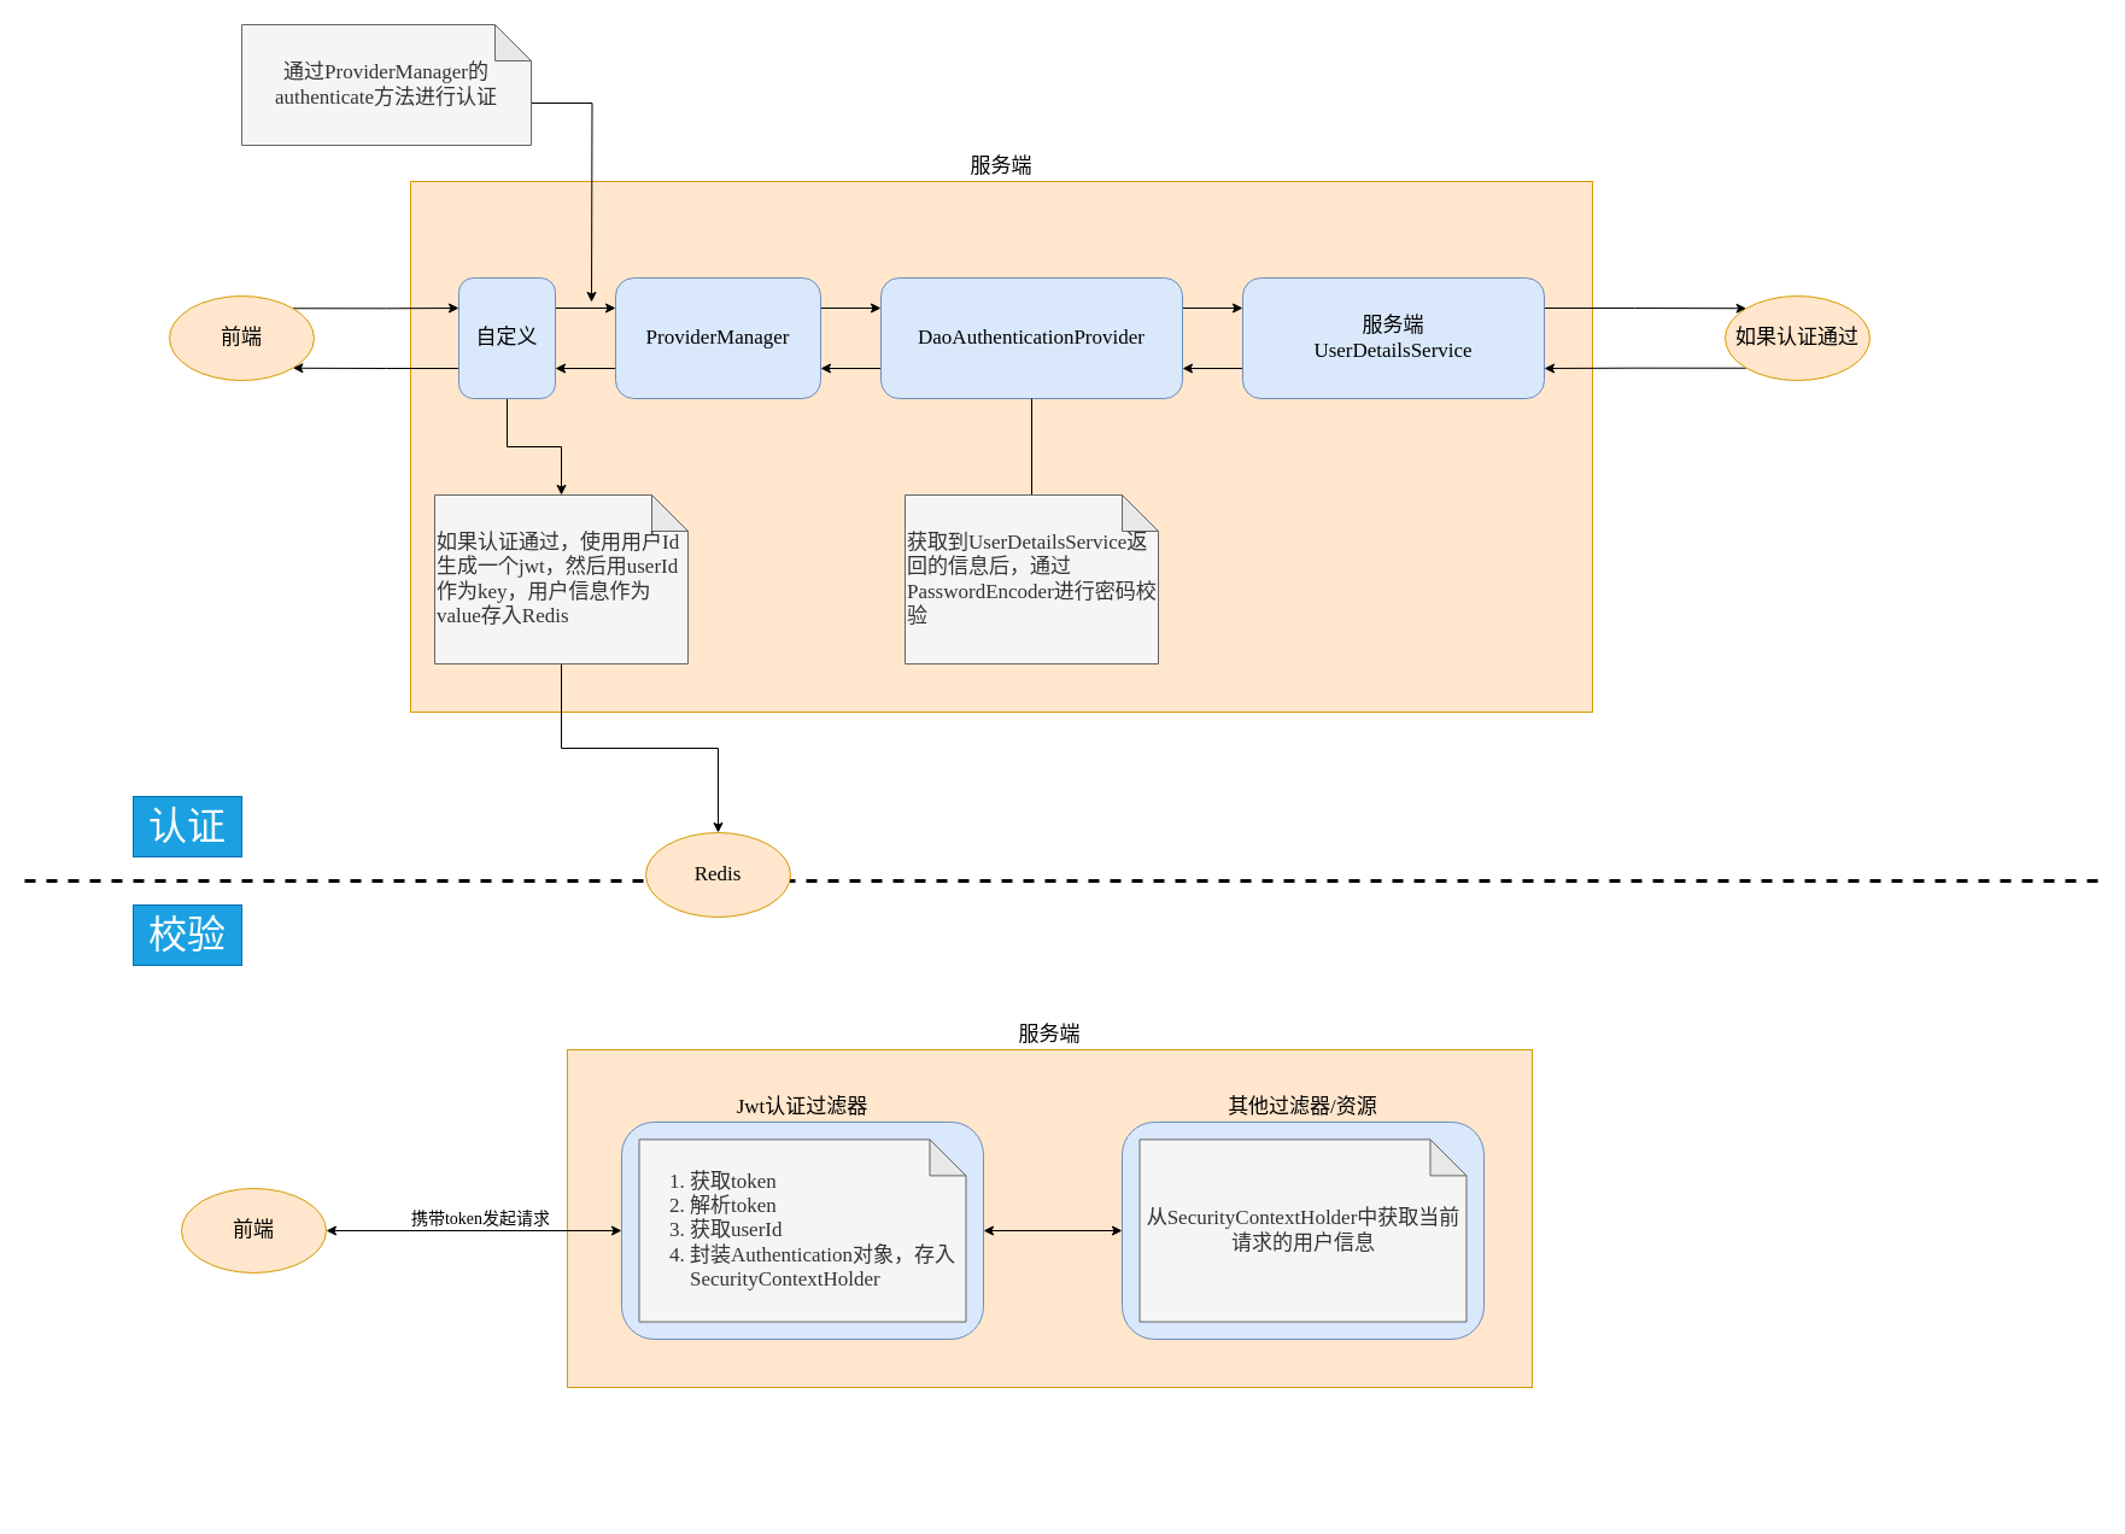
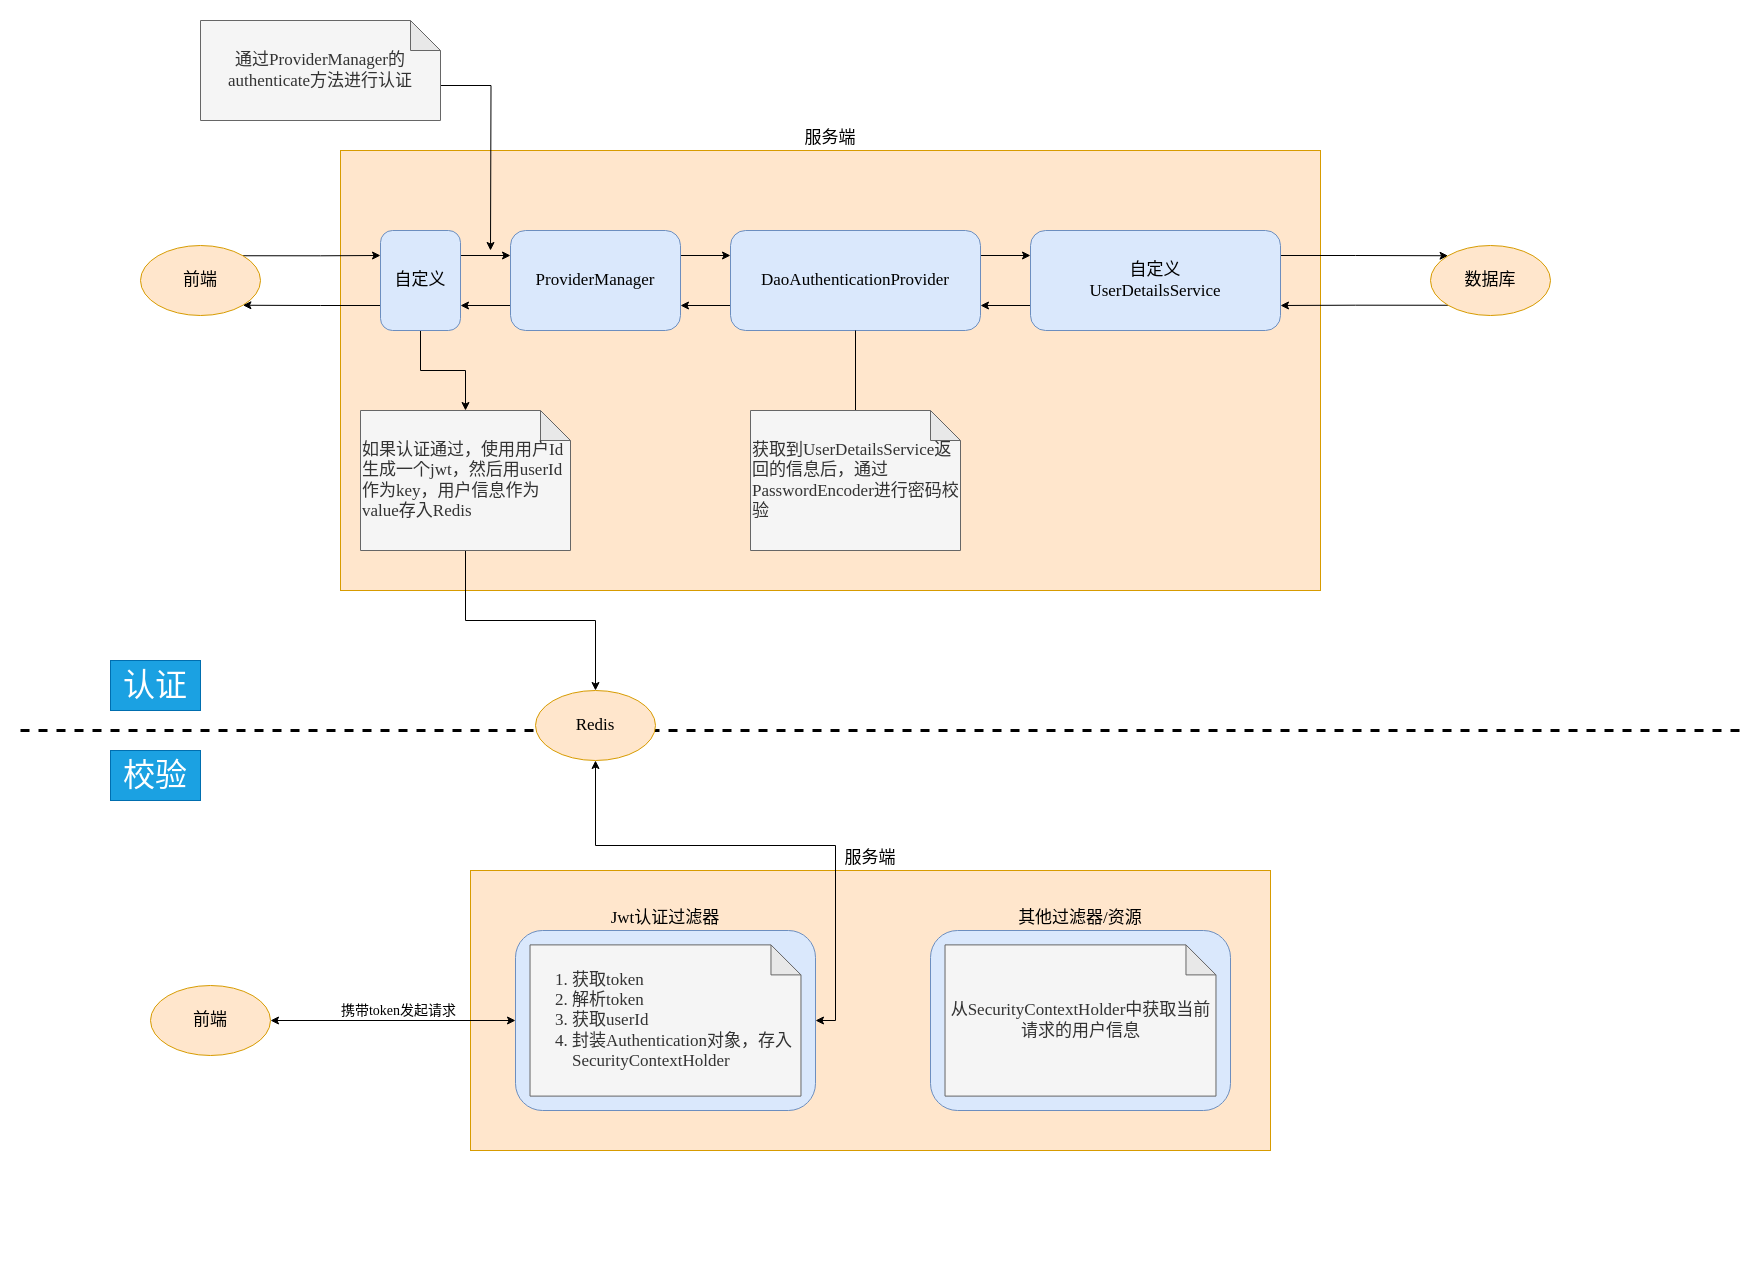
- <mxCell id="19" value="服务端&lt;br&gt;UserDetailsService" style="rounded=1;whiteSpace=wrap;html=1;fontFamily=Noto Serif SC;fontSource=https%3A%2F%2Ffonts.googleapis.com%2Fcss%3Ffamily%3DNoto%2BSerif%2BSC;fontSize=17;fillColor=#dae8fc;strokeColor=#6c8ebf;" vertex="1" parent="1"><mxGeometry x="1030" y="230" width="250" height="100" as="geometry" /></mxCell>
+ <mxCell id="19" value="自定义&lt;br&gt;UserDetailsService" style="rounded=1;whiteSpace=wrap;html=1;fontFamily=Noto Serif SC;fontSource=https%3A%2F%2Ffonts.googleapis.com%2Fcss%3Ffamily%3DNoto%2BSerif%2BSC;fontSize=17;fillColor=#dae8fc;strokeColor=#6c8ebf;" vertex="1" parent="1"><mxGeometry x="1030" y="230" width="250" height="100" as="geometry" /></mxCell>
- <mxCell id="23" value="如果认证通过" style="ellipse;whiteSpace=wrap;html=1;fontFamily=Noto Serif SC;fontSource=https%3A%2F%2Ffonts.googleapis.com%2Fcss%3Ffamily%3DNoto%2BSerif%2BSC;fontSize=17;fillColor=#ffe6cc;strokeColor=#d79b00;" vertex="1" parent="1"><mxGeometry x="1430" y="245" width="120" height="70" as="geometry" /></mxCell>
+ <mxCell id="23" value="数据库" style="ellipse;whiteSpace=wrap;html=1;fontFamily=Noto Serif SC;fontSource=https%3A%2F%2Ffonts.googleapis.com%2Fcss%3Ffamily%3DNoto%2BSerif%2BSC;fontSize=17;fillColor=#ffe6cc;strokeColor=#d79b00;" vertex="1" parent="1"><mxGeometry x="1430" y="245" width="120" height="70" as="geometry" /></mxCell>
- <mxCell id="38" style="edgeStyle=orthogonalEdgeStyle;rounded=0;orthogonalLoop=1;jettySize=auto;html=1;exitX=1;exitY=0.5;exitDx=0;exitDy=0;entryX=0;entryY=0.5;entryDx=0;entryDy=0;fontFamily=Noto Serif SC;fontSource=https%3A%2F%2Ffonts.googleapis.com%2Fcss%3Ffamily%3DNoto%2BSerif%2BSC;fontSize=17;startArrow=classic;startFill=1;endArrow=classic;endFill=1;" edge="1" parent="1" source="33" target="36"><mxGeometry relative="1" as="geometry" /></mxCell>
+ <mxCell id="38" style="edgeStyle=orthogonalEdgeStyle;rounded=0;orthogonalLoop=1;jettySize=auto;html=1;exitX=1;exitY=0.5;exitDx=0;exitDy=0;fontFamily=Noto Serif SC;fontSource=https%3A%2F%2Ffonts.googleapis.com%2Fcss%3Ffamily%3DNoto%2BSerif%2BSC;fontSize=17;startArrow=classic;startFill=1;endArrow=classic;endFill=1;" edge="1" parent="1" source="33" target="28"><mxGeometry relative="1" as="geometry" /></mxCell>
